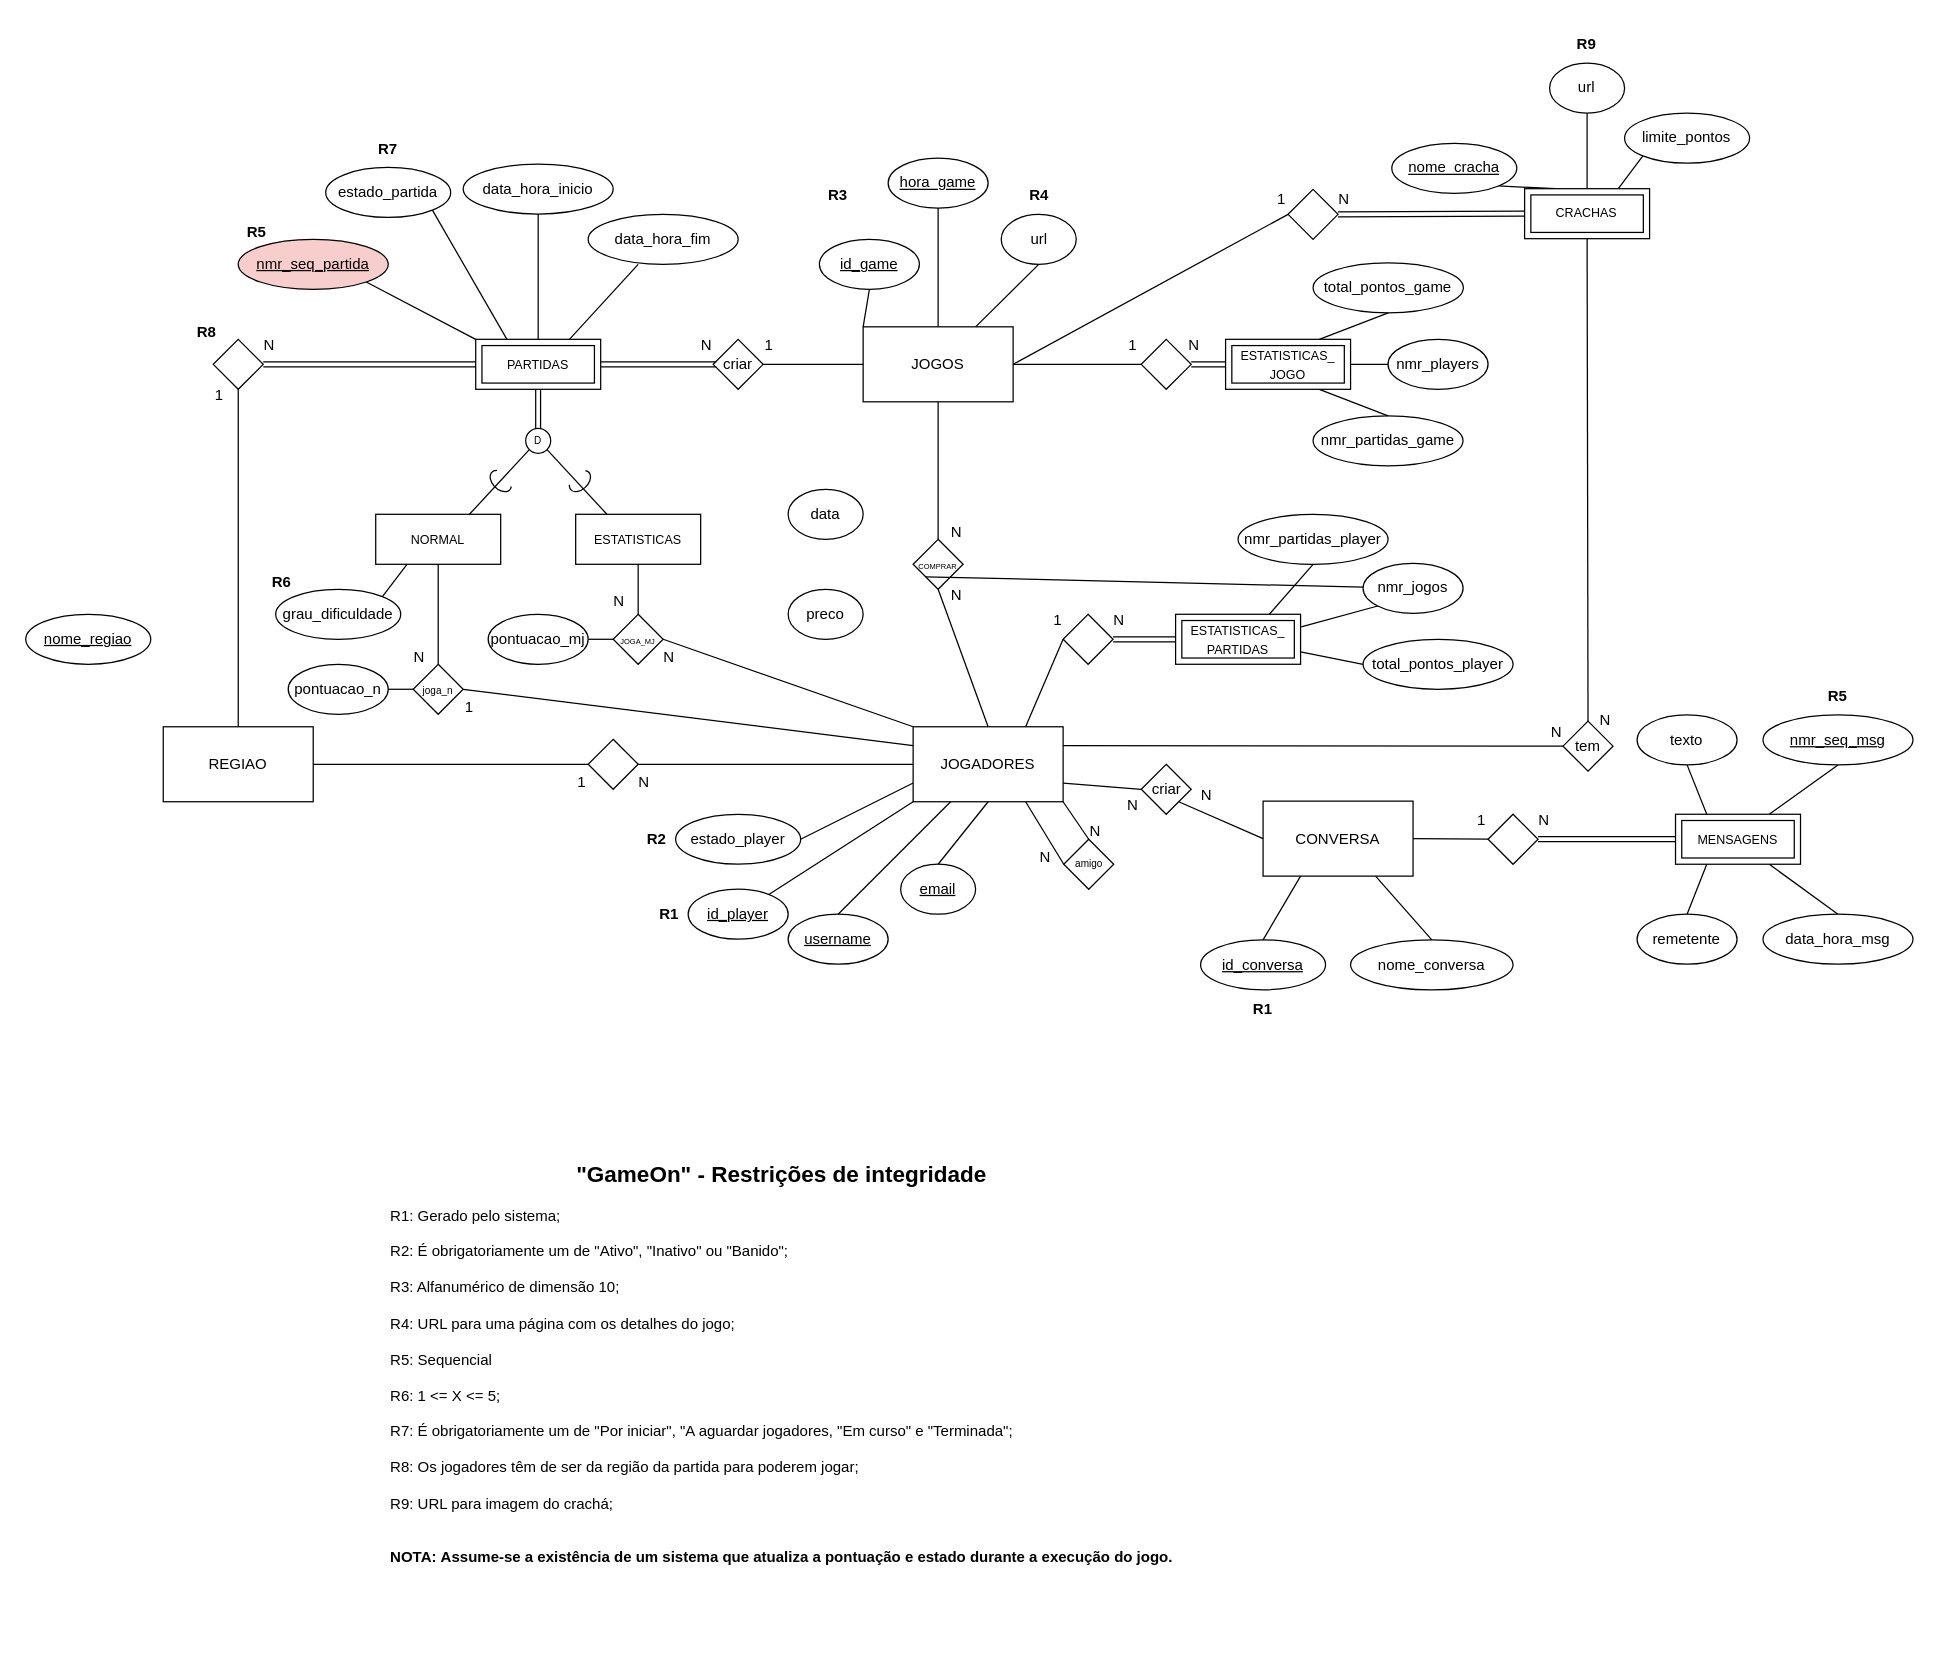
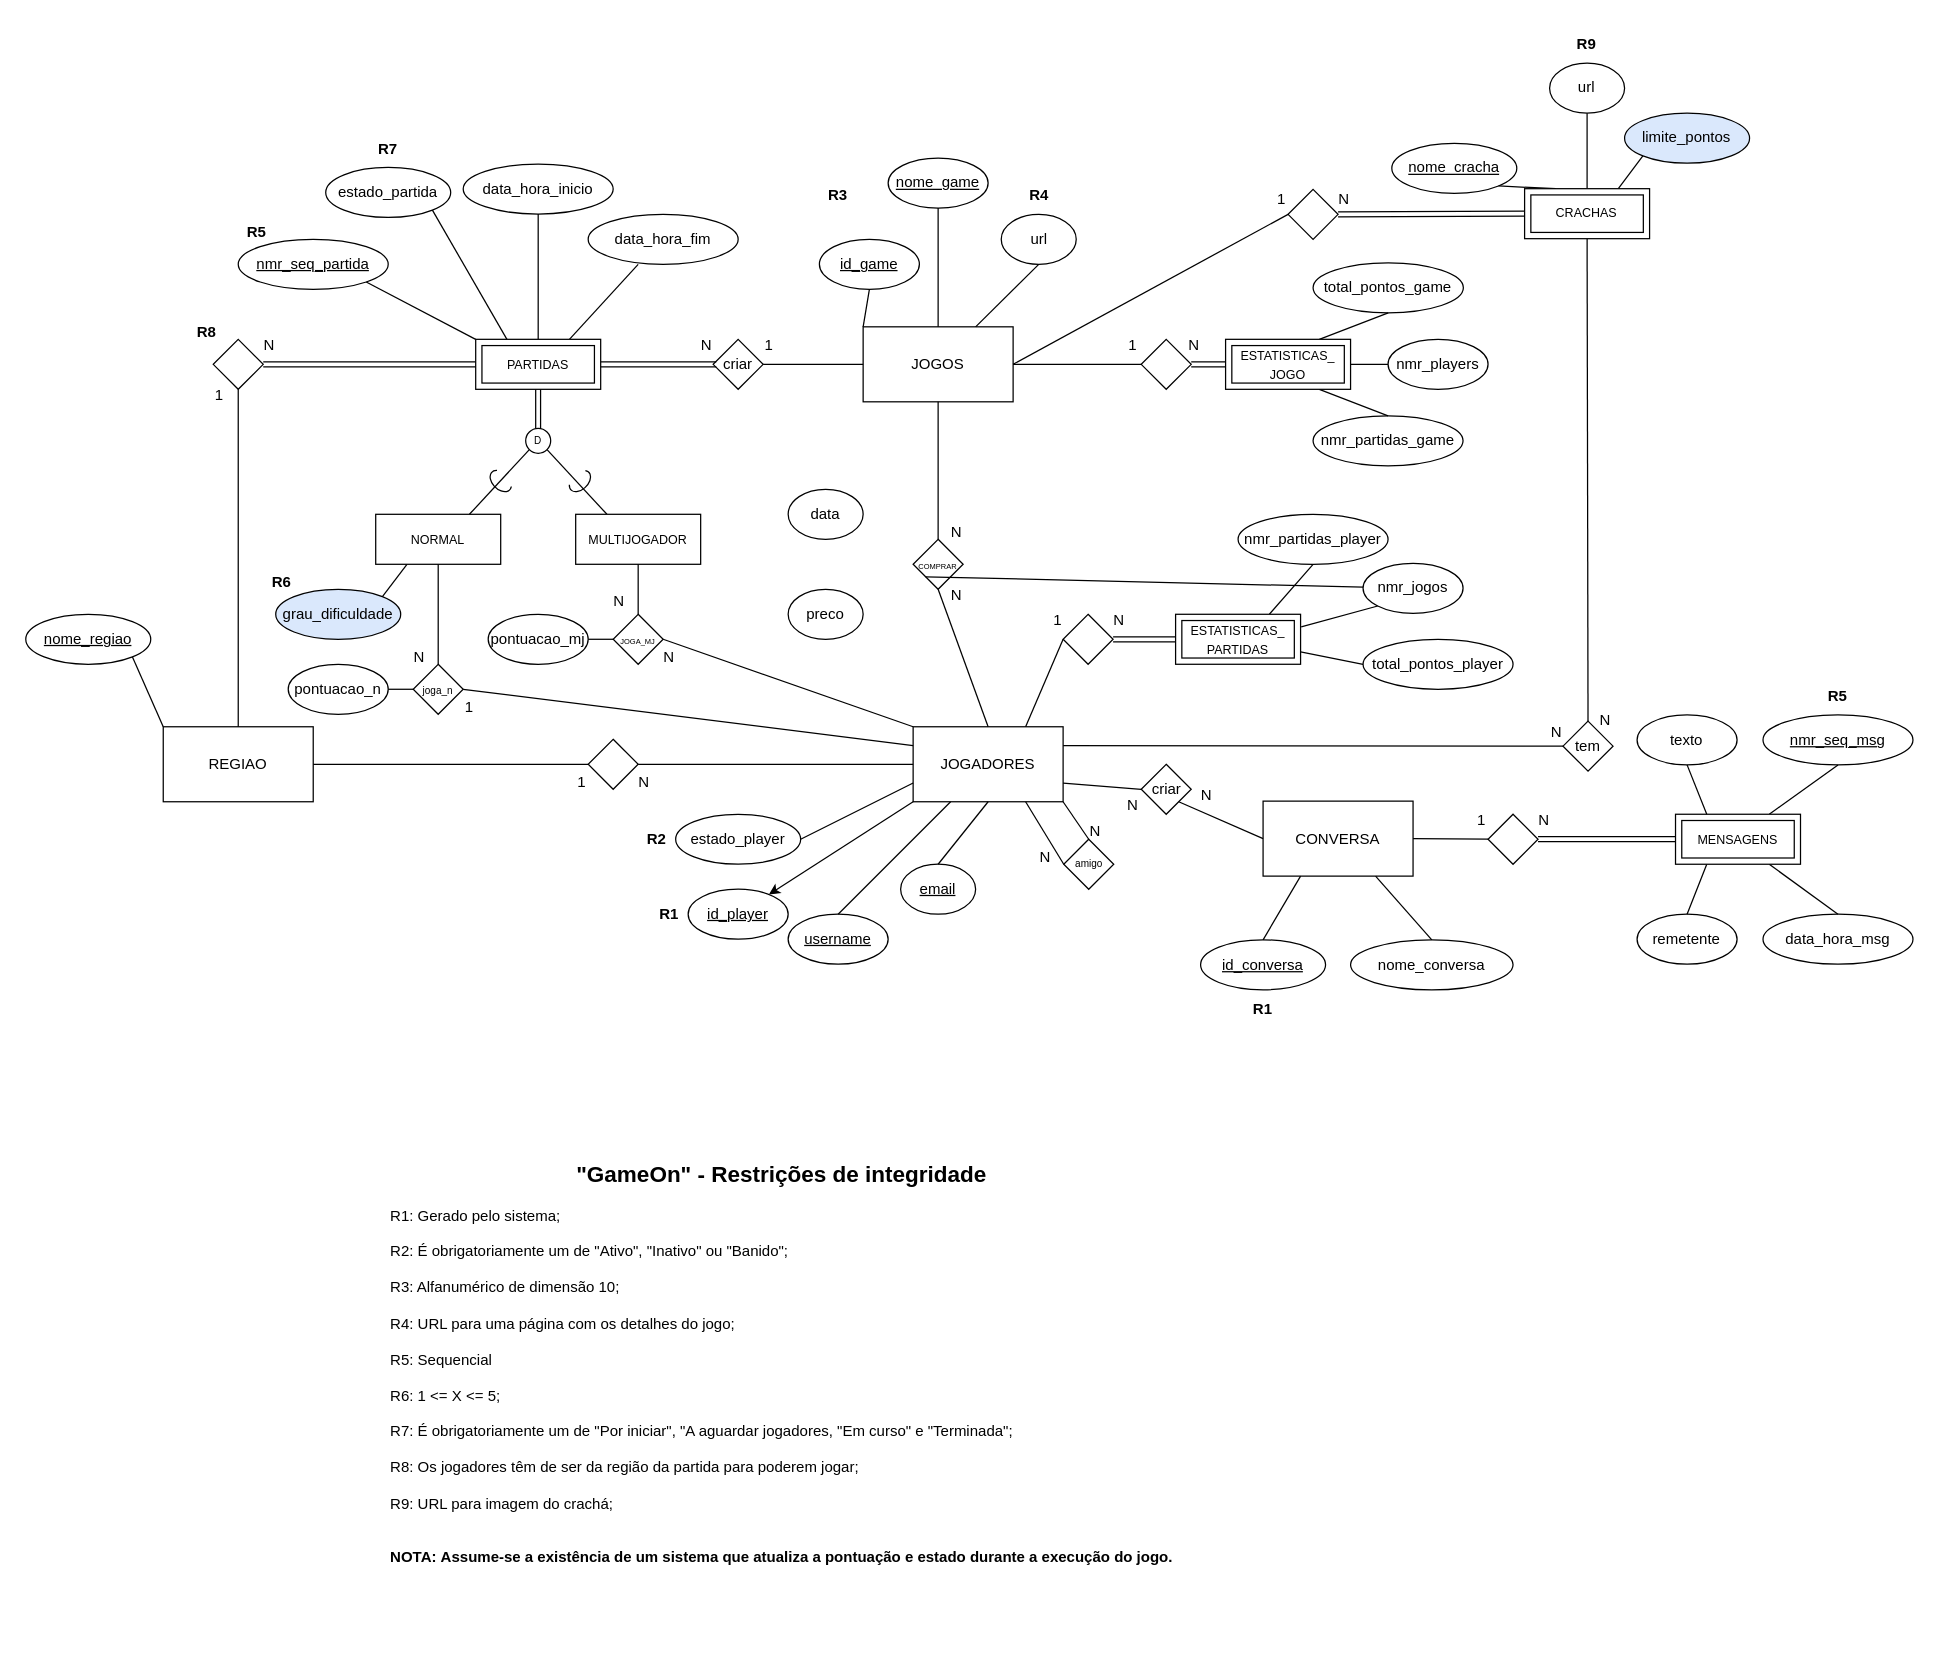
- <mxCell id="76" value="limite_pontos" style="ellipse;whiteSpace=wrap;html=1;" parent="1" vertex="1"><mxGeometry x="1299.25" y="90.03" width="100" height="40" as="geometry" /></mxCell>
+ <mxCell id="76" value="limite_pontos" style="ellipse;whiteSpace=wrap;html=1;fillColor=#dae8fc;" parent="1" vertex="1"><mxGeometry x="1299.25" y="90.03" width="100" height="40" as="geometry" /></mxCell>
- <mxCell id="38" value="&lt;u&gt;hora_game&lt;/u&gt;" style="ellipse;whiteSpace=wrap;html=1;" parent="1" vertex="1"><mxGeometry x="710" y="126" width="80" height="40" as="geometry" /></mxCell>
+ <mxCell id="38" value="&lt;u&gt;nome_game&lt;/u&gt;" style="ellipse;whiteSpace=wrap;html=1;" parent="1" vertex="1"><mxGeometry x="710" y="126" width="80" height="40" as="geometry" /></mxCell>
- <mxCell id="23" value="&lt;u&gt;nmr_seq_partida&lt;/u&gt;" style="ellipse;whiteSpace=wrap;html=1;fillColor=#f8cecc;" parent="1" vertex="1"><mxGeometry x="190" y="191" width="120" height="40" as="geometry" /></mxCell>
+ <mxCell id="23" value="&lt;u&gt;nmr_seq_partida&lt;/u&gt;" style="ellipse;whiteSpace=wrap;html=1;" parent="1" vertex="1"><mxGeometry x="190" y="191" width="120" height="40" as="geometry" /></mxCell>
- <mxCell id="53" value="&lt;font style=&quot;font-size: 10px;&quot;&gt;ESTATISTICAS&lt;/font&gt;" style="rounded=0;whiteSpace=wrap;html=1;" parent="1" vertex="1"><mxGeometry x="460" y="411" width="100" height="40" as="geometry" /></mxCell>
+ <mxCell id="53" value="&lt;font style=&quot;font-size: 10px;&quot;&gt;MULTIJOGADOR&lt;/font&gt;" style="rounded=0;whiteSpace=wrap;html=1;" parent="1" vertex="1"><mxGeometry x="460" y="411" width="100" height="40" as="geometry" /></mxCell>
- <mxCell id="55" value="grau_dificuldade" style="ellipse;whiteSpace=wrap;html=1;" parent="1" vertex="1"><mxGeometry x="220" y="471" width="100" height="40" as="geometry" /></mxCell>
+ <mxCell id="55" value="grau_dificuldade" style="ellipse;whiteSpace=wrap;html=1;fillColor=#dae8fc;" parent="1" vertex="1"><mxGeometry x="220" y="471" width="100" height="40" as="geometry" /></mxCell>
+ <mxCell id="35" value="" style="endArrow=none;html=1;rounded=0;entryX=1;entryY=1;entryDx=0;entryDy=0;exitX=0;exitY=0;exitDx=0;exitDy=0;" parent="1" source="9" target="10" edge="1"><mxGeometry width="50" height="50" relative="1" as="geometry"><mxPoint x="210" y="591" as="sourcePoint" /><mxPoint x="130" y="591" as="targetPoint" /></mxGeometry></mxCell>
- <mxCell id="20" value="" style="endArrow=none;html=1;rounded=0;exitX=0;exitY=1;exitDx=0;exitDy=0;" parent="1" source="2" target="4" edge="1"><mxGeometry width="50" height="50" relative="1" as="geometry"><mxPoint x="814.56" y="559.84" as="sourcePoint" /><mxPoint x="790" y="691" as="targetPoint" /></mxGeometry></mxCell>
+ <mxCell id="20" value="" style="endArrow=classic;html=1;rounded=0;exitX=0;exitY=1;exitDx=0;exitDy=0;" parent="1" source="2" target="4" edge="1"><mxGeometry width="50" height="50" relative="1" as="geometry"><mxPoint x="814.56" y="559.84" as="sourcePoint" /><mxPoint x="790" y="691" as="targetPoint" /></mxGeometry></mxCell>
